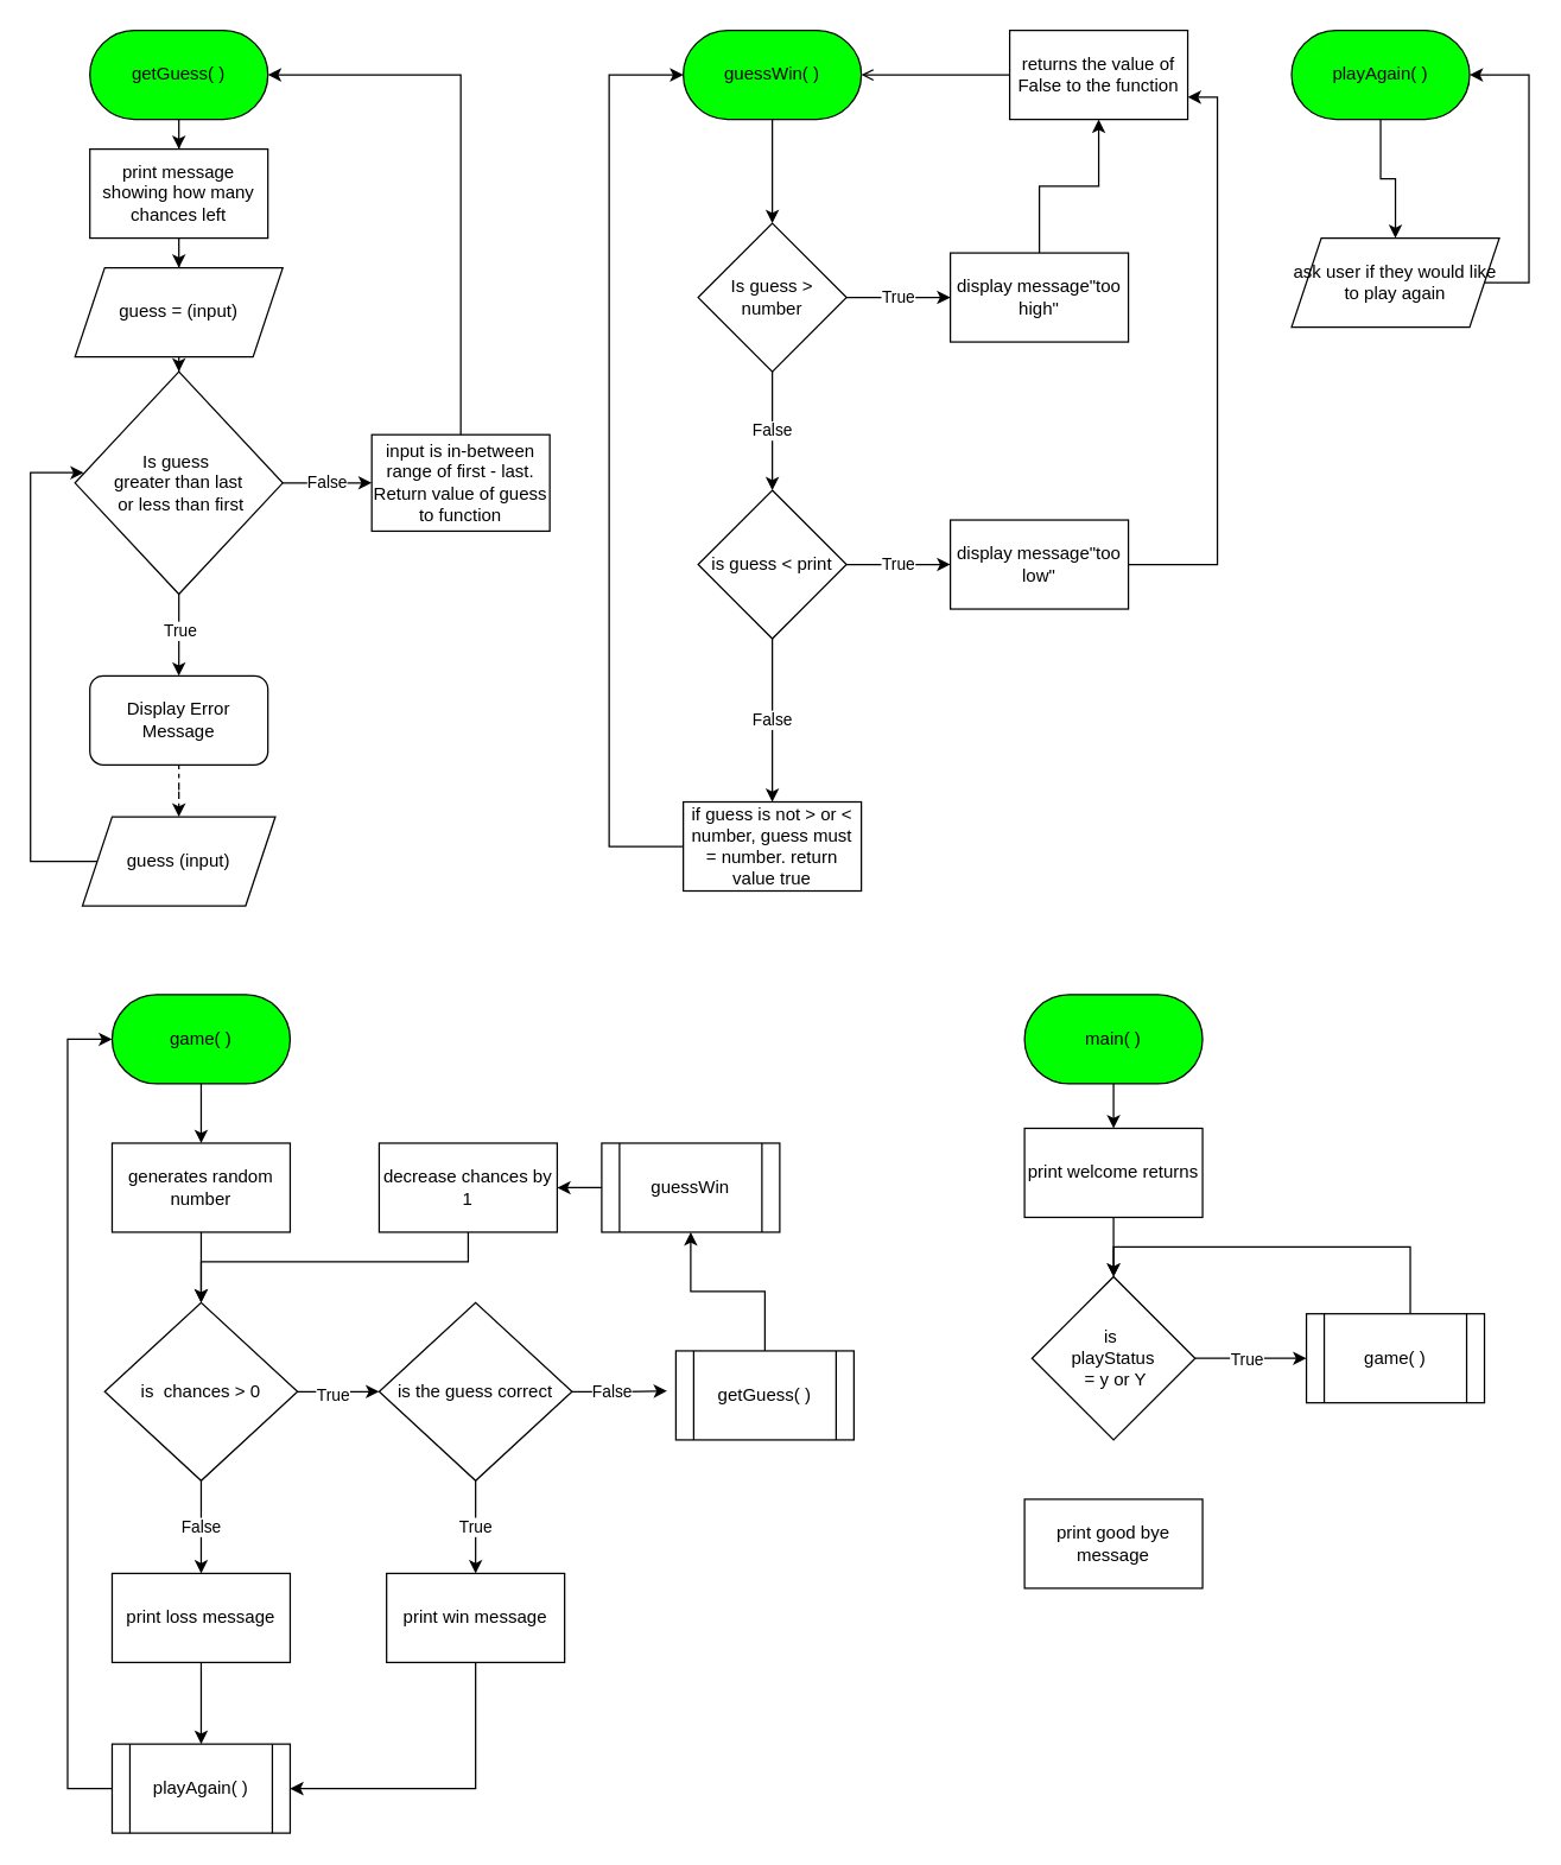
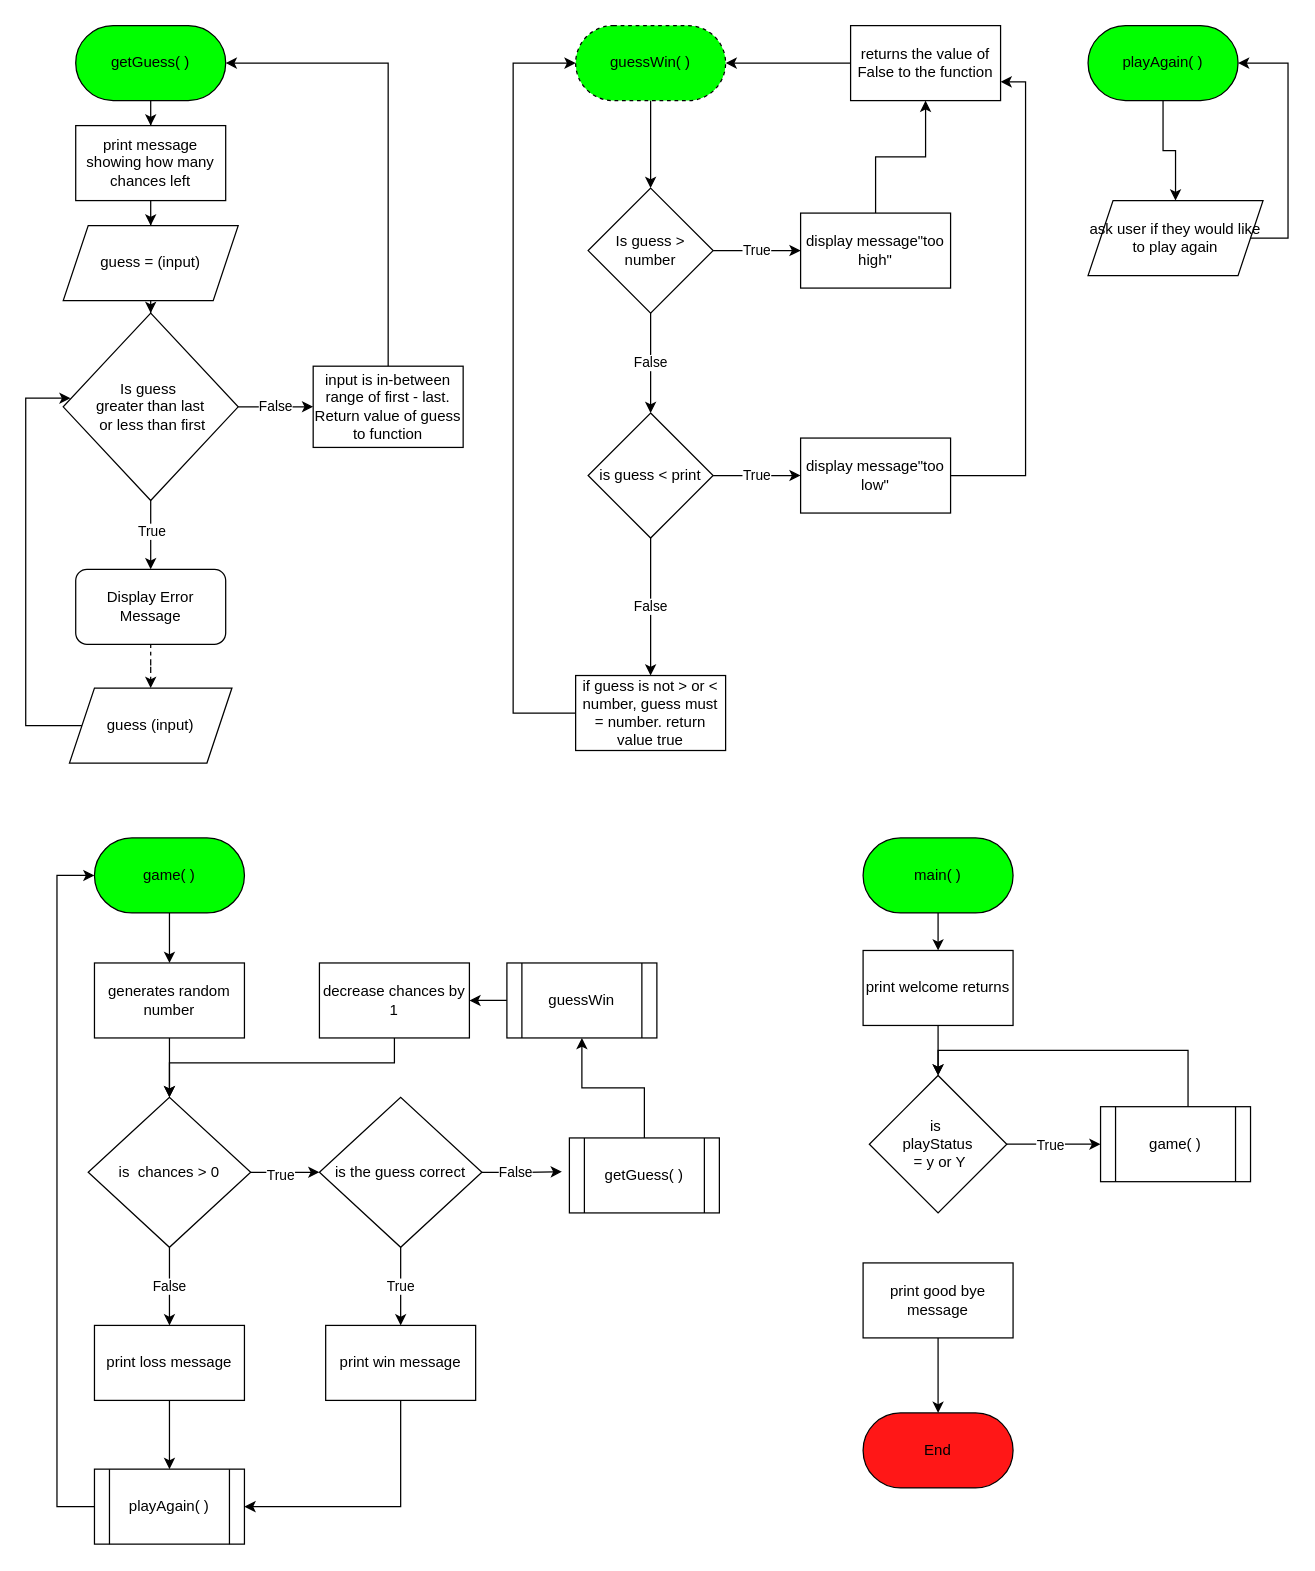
- <mxCell id="17" value="guessWin( )" style="rounded=1;whiteSpace=wrap;html=1;arcSize=50;fillColor=#00FF00;" parent="1" vertex="1"><mxGeometry x="460" y="20" width="120" height="60" as="geometry" /></mxCell>
+ <mxCell id="17" value="guessWin( )" style="rounded=1;whiteSpace=wrap;html=1;arcSize=50;fillColor=#00FF00;dashed=1;" parent="1" vertex="1"><mxGeometry x="460" y="20" width="120" height="60" as="geometry" /></mxCell>
- <mxCell id="23" style="edgeStyle=orthogonalEdgeStyle;rounded=0;orthogonalLoop=1;jettySize=auto;html=1;entryX=1;entryY=0.5;entryDx=0;entryDy=0;endArrow=open;" parent="1" source="24" target="17" edge="1"><mxGeometry relative="1" as="geometry" /></mxCell>
+ <mxCell id="23" style="edgeStyle=orthogonalEdgeStyle;rounded=0;orthogonalLoop=1;jettySize=auto;html=1;entryX=1;entryY=0.5;entryDx=0;entryDy=0;" parent="1" source="24" target="17" edge="1"><mxGeometry relative="1" as="geometry" /></mxCell>
+ <mxCell id="69" value="" style="edgeStyle=orthogonalEdgeStyle;rounded=0;orthogonalLoop=1;jettySize=auto;html=1;" edge="1" parent="1" source="70" target="71"><mxGeometry relative="1" as="geometry" /></mxCell>
+ <mxCell id="71" value="End" style="whiteSpace=wrap;html=1;rounded=1;arcSize=50;fillColor=#FF1717;" vertex="1" parent="1"><mxGeometry x="690" y="1130" width="120" height="60" as="geometry" /></mxCell>
